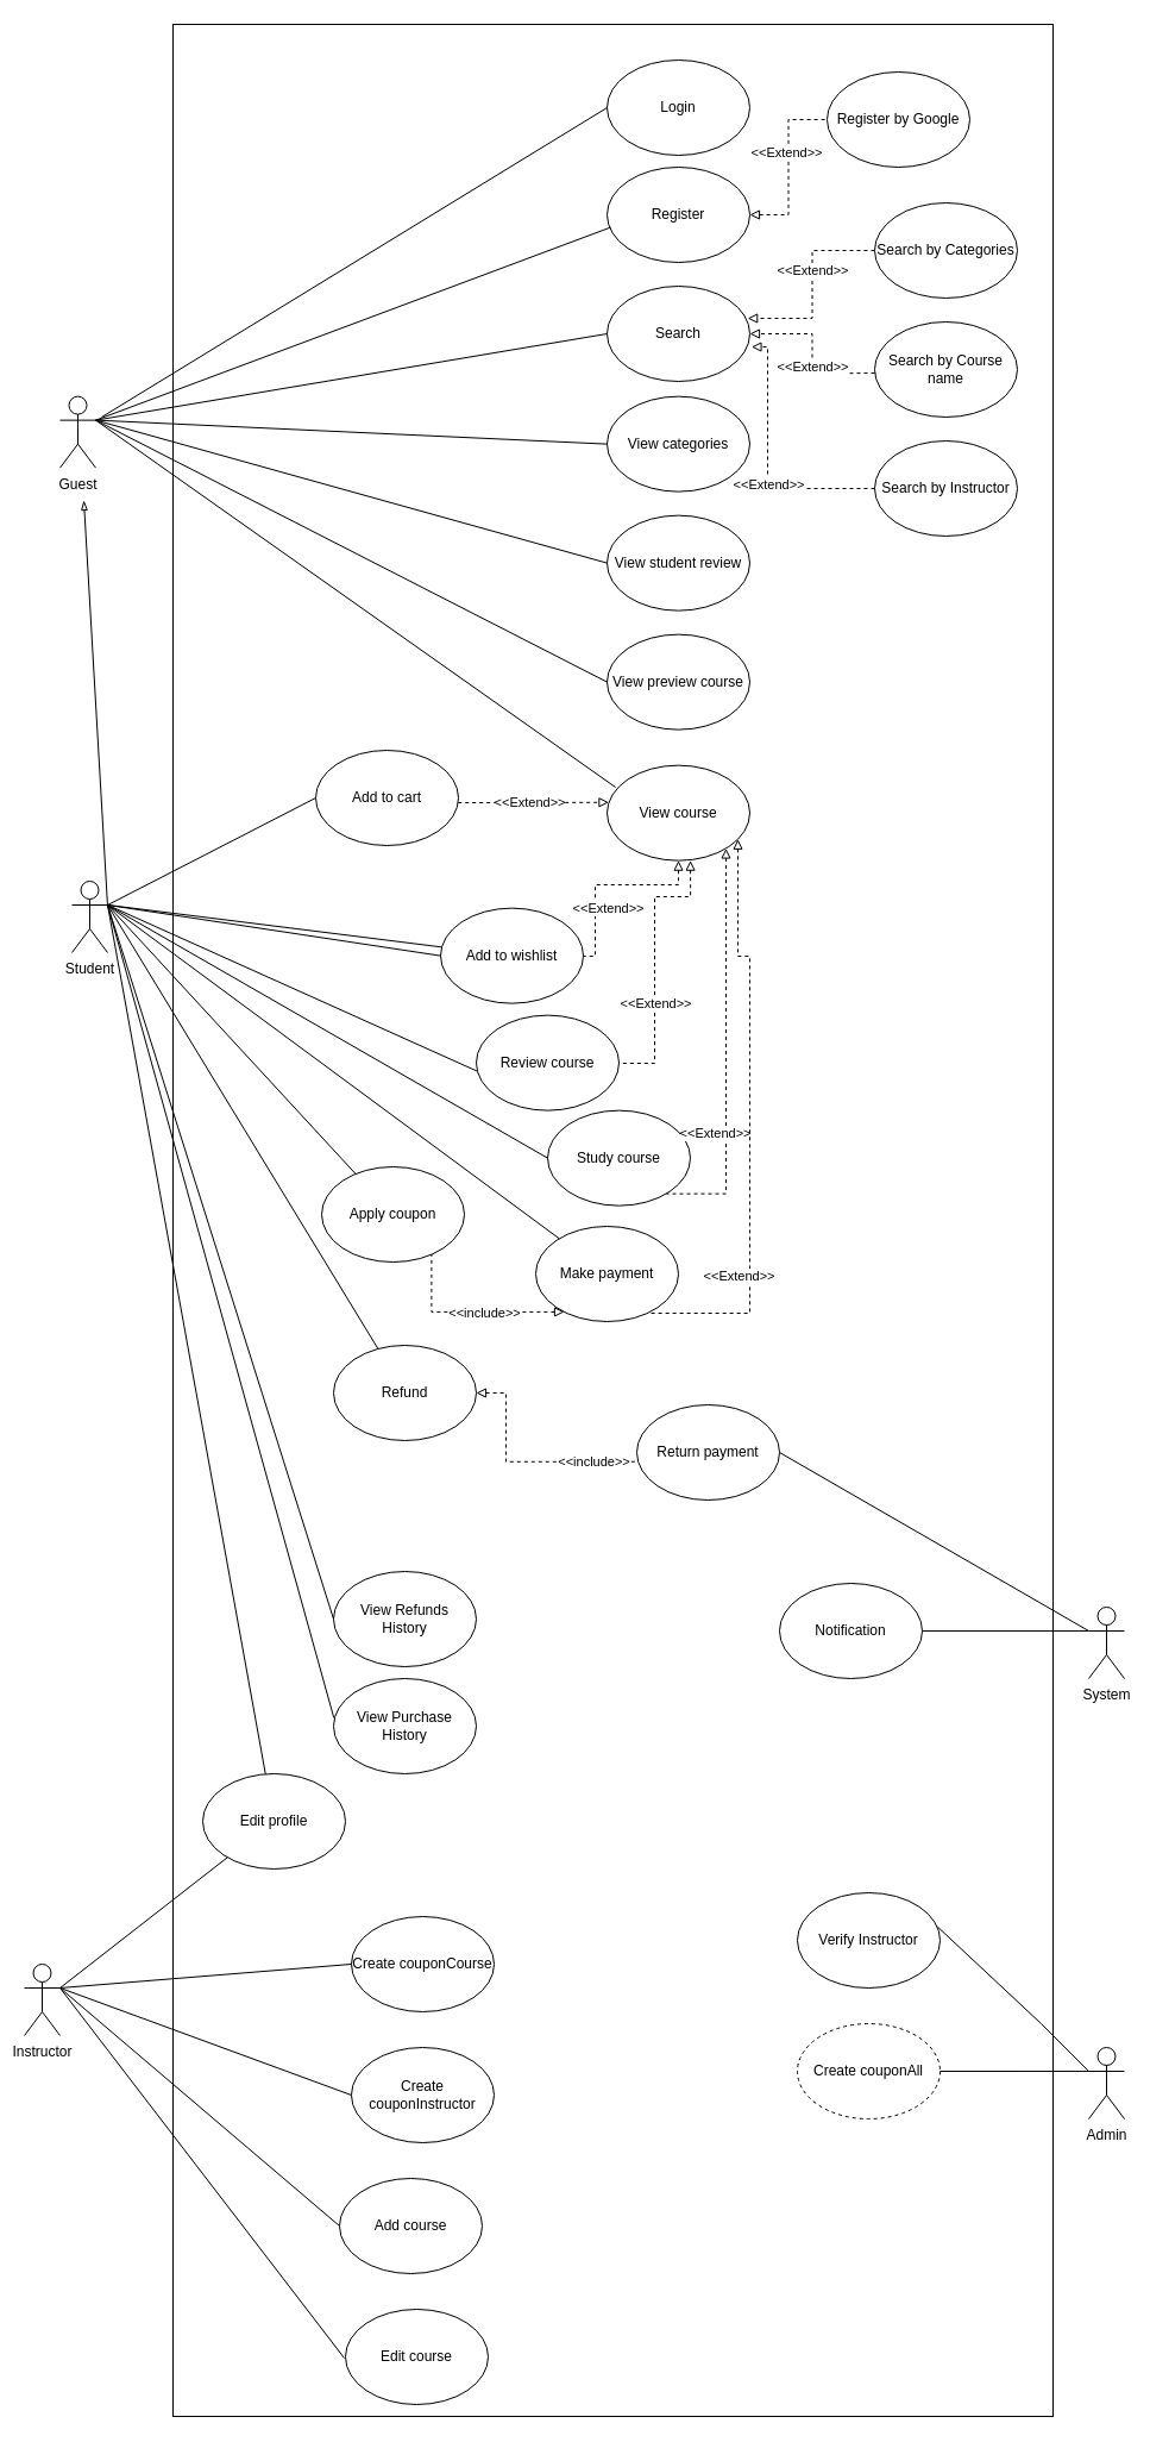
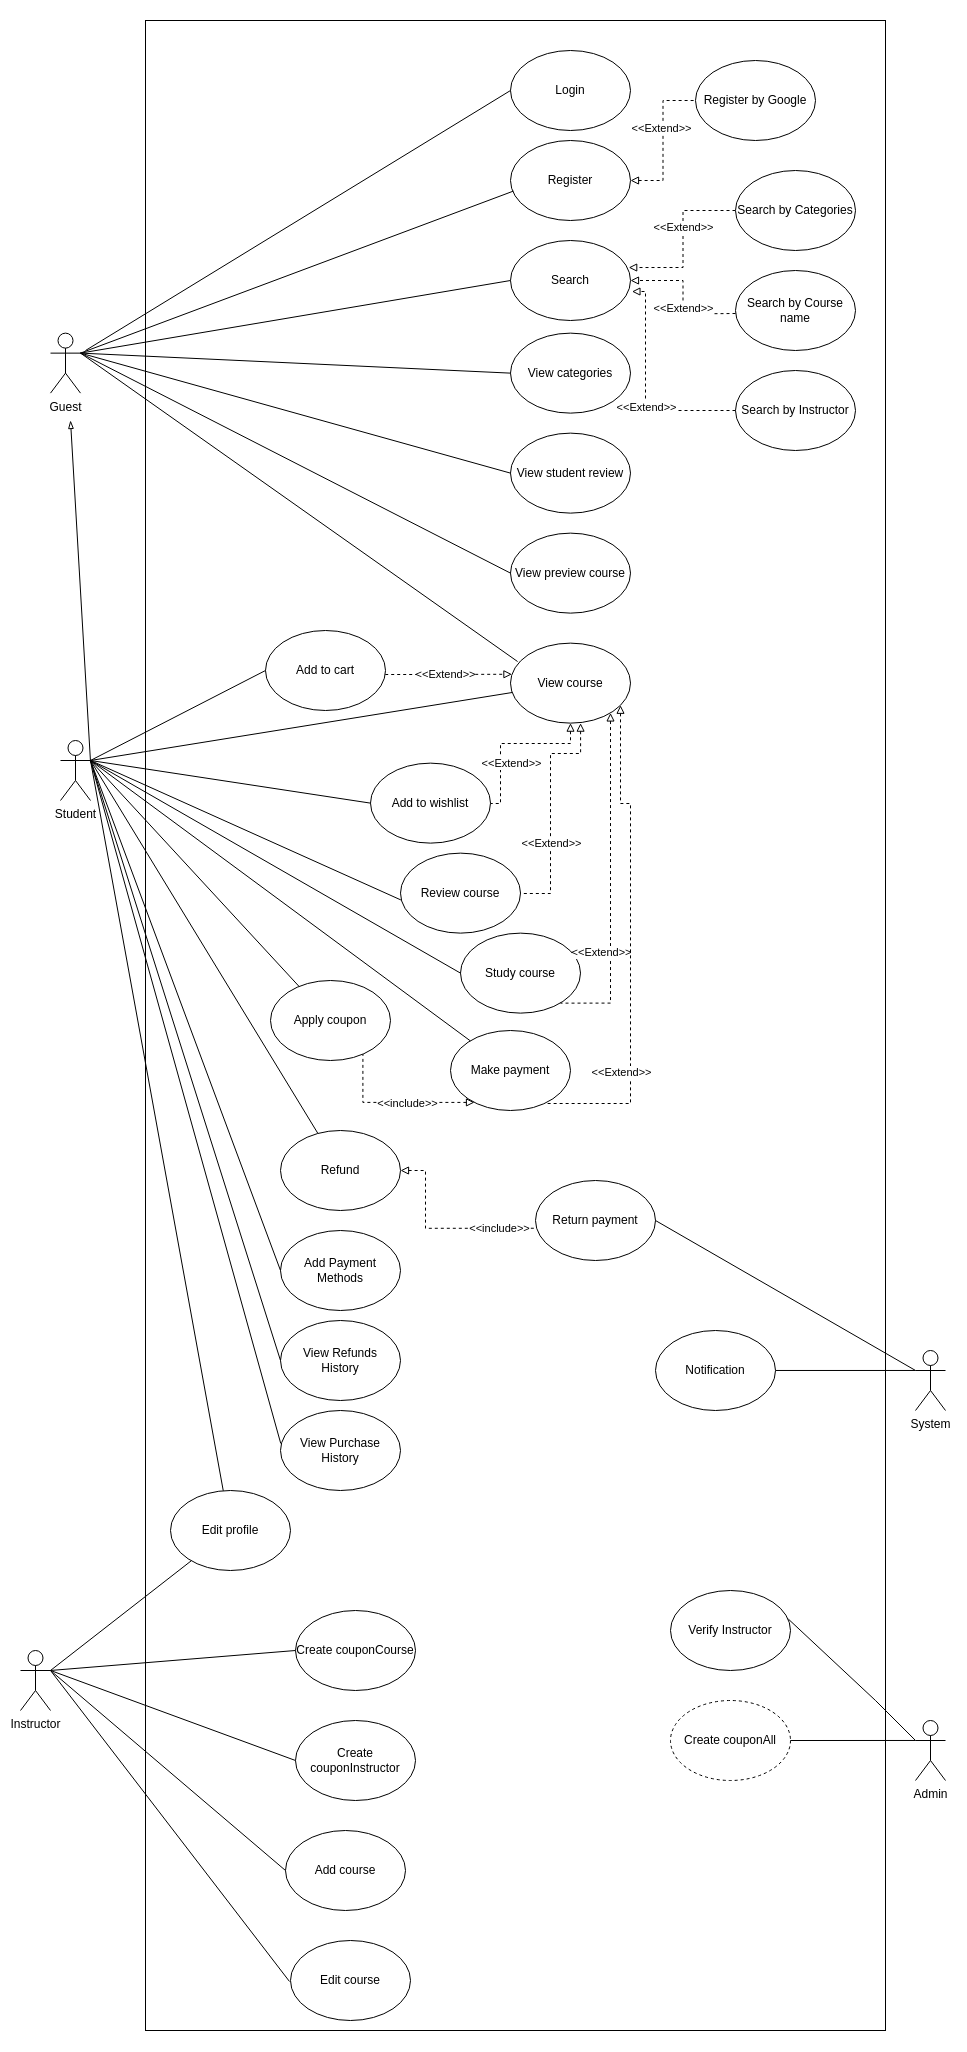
- <mxCell id="38" value="" style="endArrow=none;html=1;rounded=0;exitX=1;exitY=0.333;exitDx=0;exitDy=0;exitPerimeter=0;" edge="1" parent="1" source="5" target="16"><mxGeometry width="50" height="50" relative="1" as="geometry"><mxPoint x="590" y="712.64" as="sourcePoint" /><mxPoint x="640" y="662.64" as="targetPoint" /></mxGeometry></mxCell>
+ <mxCell id="38" value="" style="endArrow=none;html=1;rounded=0;exitX=1;exitY=0.333;exitDx=0;exitDy=0;exitPerimeter=0;" edge="1" parent="1" source="5" target="13"><mxGeometry width="50" height="50" relative="1" as="geometry"><mxPoint x="590" y="712.64" as="sourcePoint" /><mxPoint x="640" y="662.64" as="targetPoint" /></mxGeometry></mxCell>
+ <mxCell id="79" value="" style="endArrow=none;html=1;rounded=0;entryX=1;entryY=0.333;entryDx=0;entryDy=0;entryPerimeter=0;exitX=0;exitY=0.5;exitDx=0;exitDy=0;" edge="1" parent="1" source="67" target="5"><mxGeometry width="50" height="50" relative="1" as="geometry"><mxPoint x="280" y="1273" as="sourcePoint" /><mxPoint x="95" y="760" as="targetPoint" /></mxGeometry></mxCell>
+ <mxCell id="67" value="Add Payment Methods" style="ellipse;whiteSpace=wrap;html=1;" vertex="1" parent="1"><mxGeometry x="280" y="1230" width="120" height="80" as="geometry" /></mxCell>
